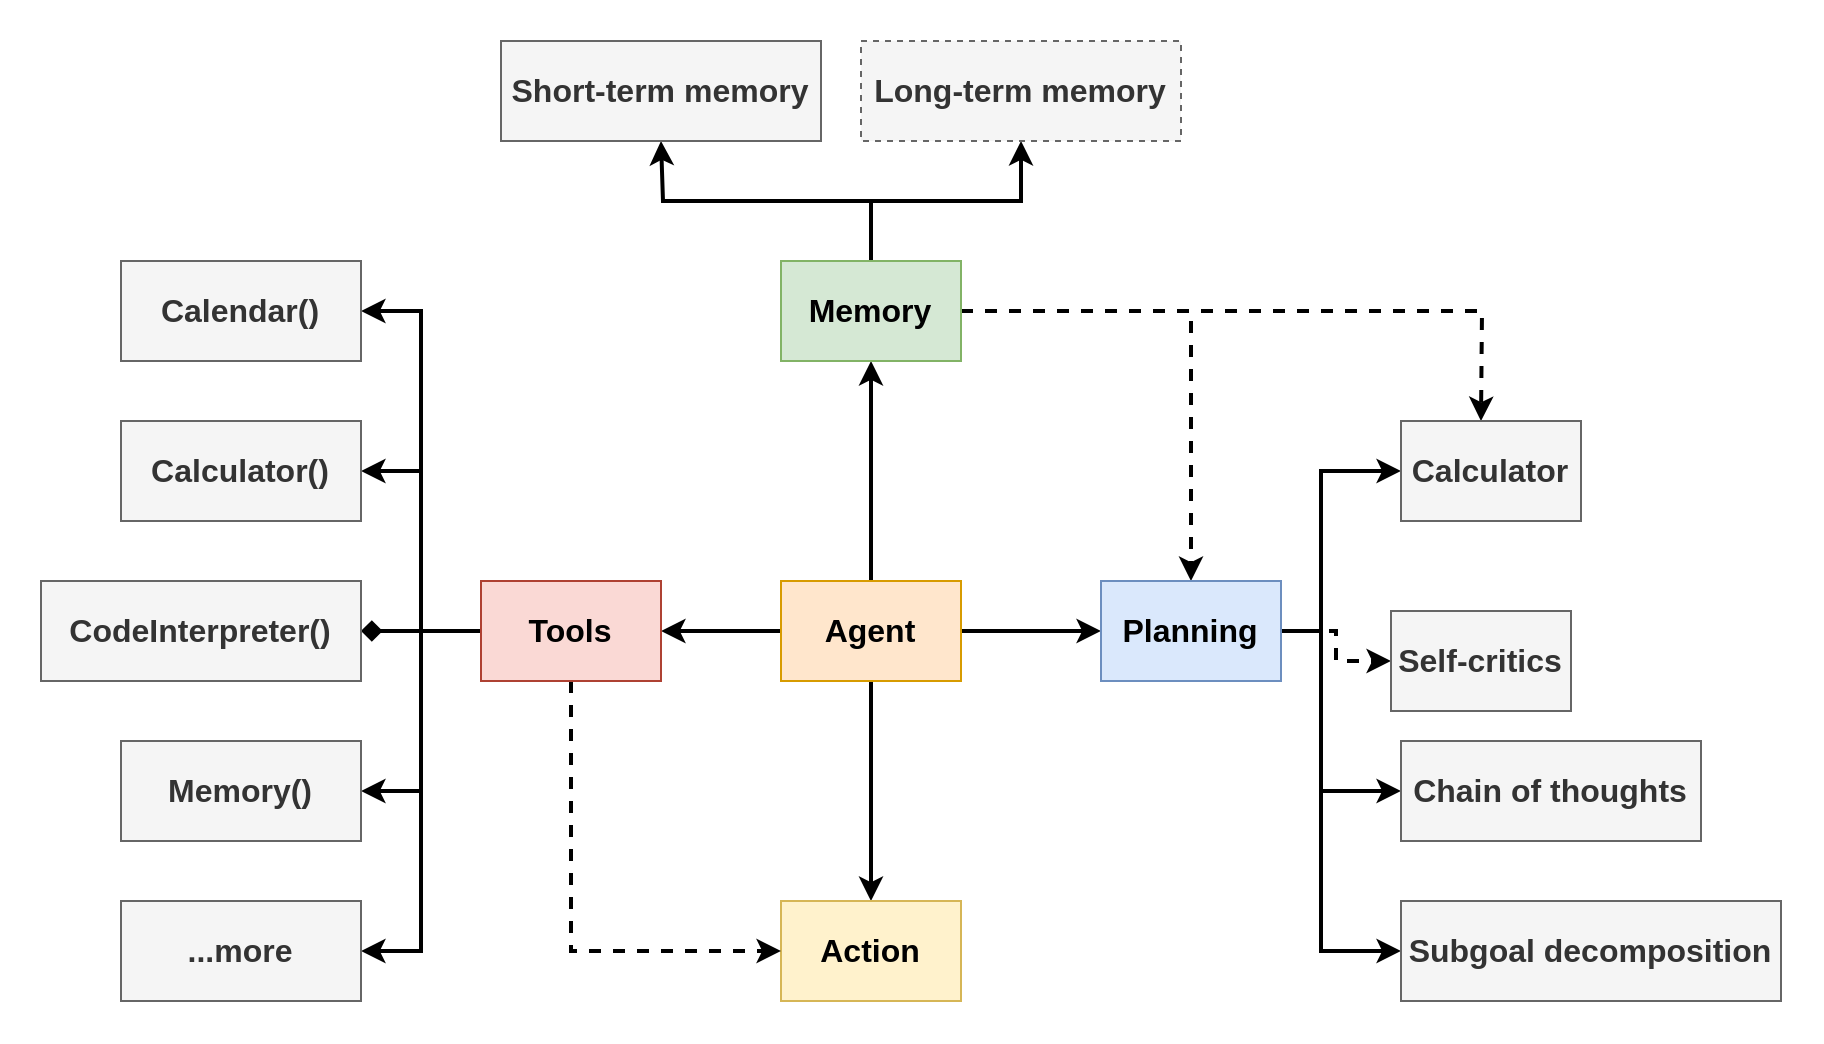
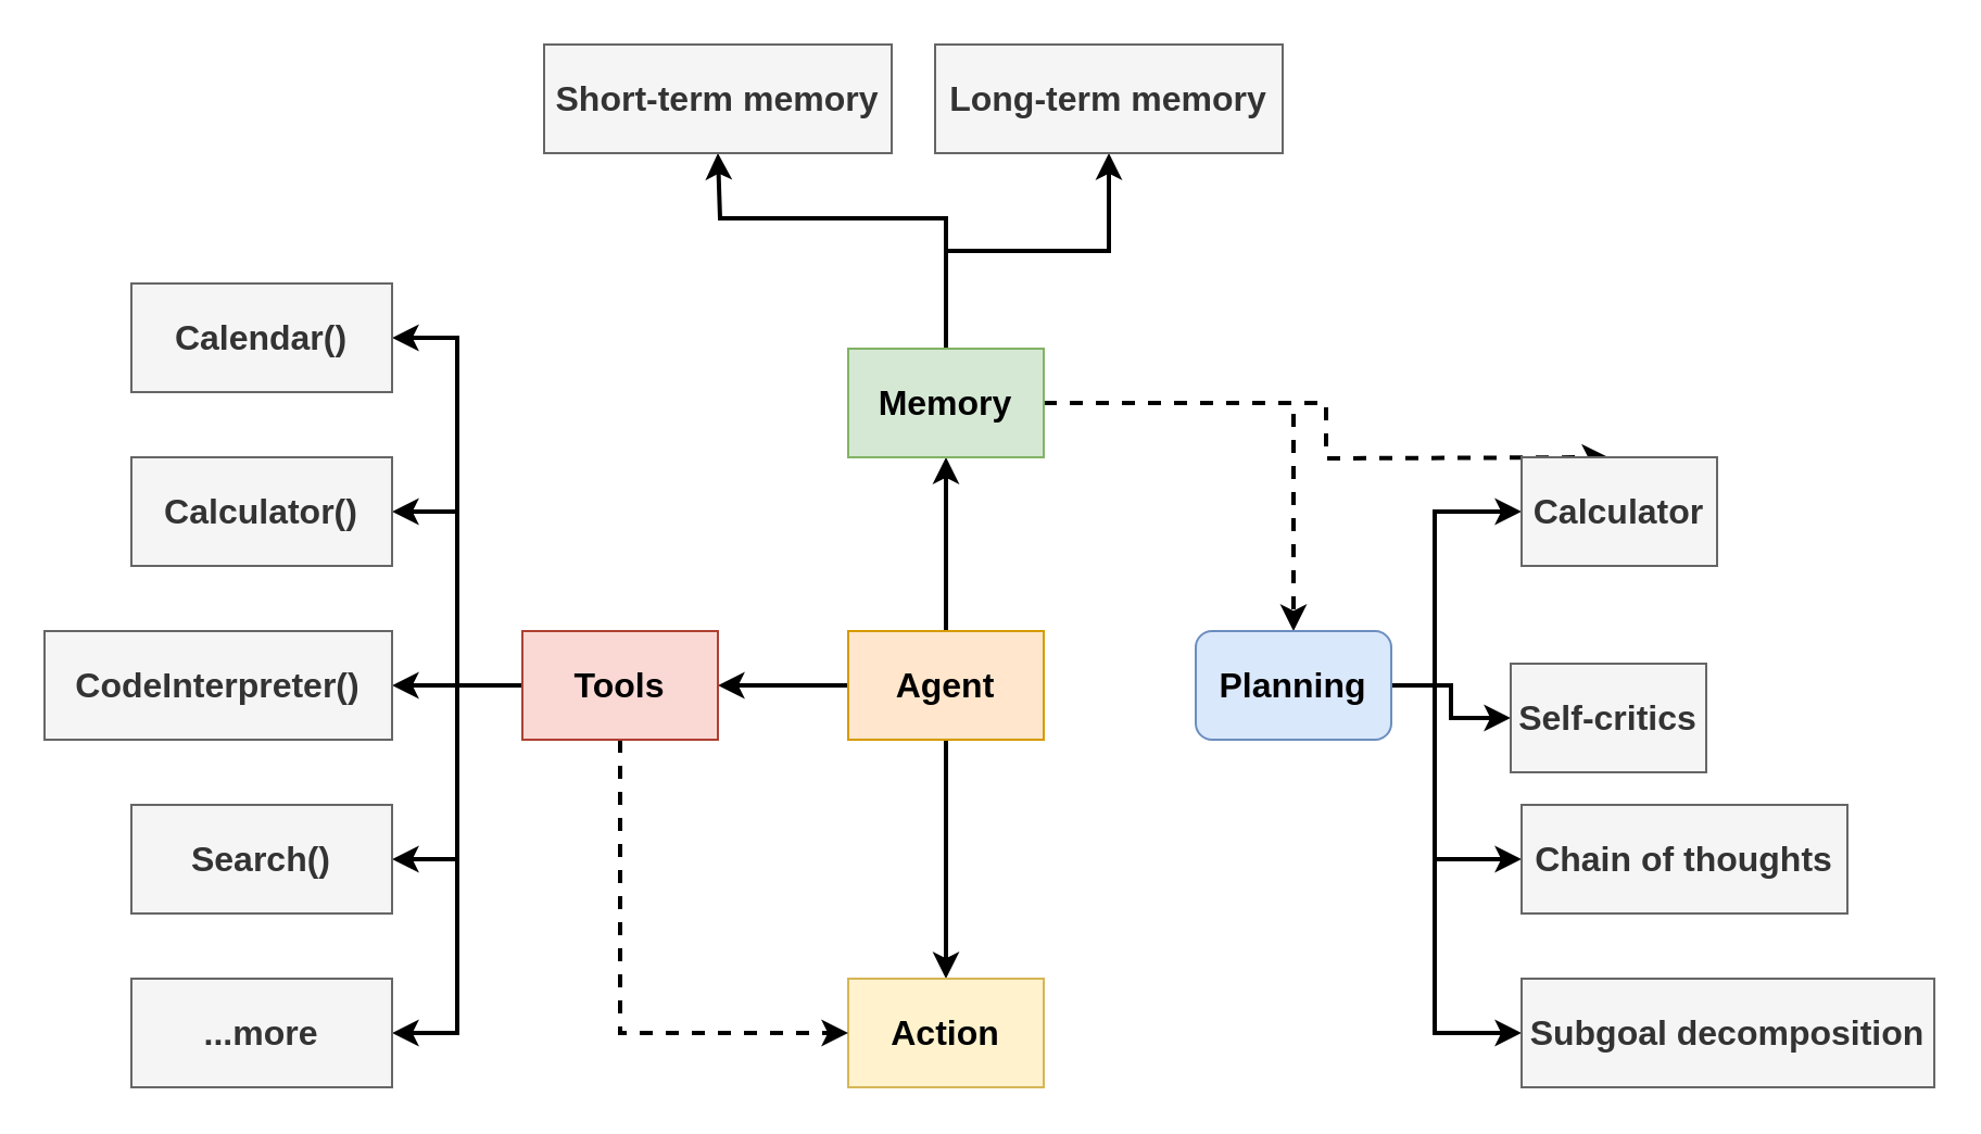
- <mxCell id="26" value="&lt;font style=&quot;font-size: 16px;&quot;&gt;&lt;b&gt;Long-term memory&lt;/b&gt;&lt;/font&gt;" style="rounded=0;whiteSpace=wrap;html=1;fillColor=#f5f5f5;fontColor=#333333;strokeColor=#666666;dashed=1;" vertex="1" parent="1"><mxGeometry x="430" y="20" width="160" height="50" as="geometry" /></mxCell>
+ <mxCell id="26" value="&lt;font style=&quot;font-size: 16px;&quot;&gt;&lt;b&gt;Long-term memory&lt;/b&gt;&lt;/font&gt;" style="rounded=0;whiteSpace=wrap;html=1;fillColor=#f5f5f5;fontColor=#333333;strokeColor=#666666;" vertex="1" parent="1"><mxGeometry x="430" y="20" width="160" height="50" as="geometry" /></mxCell>
- <mxCell id="11" value="&lt;font style=&quot;font-size: 16px;&quot;&gt;&lt;b&gt;Memory&lt;/b&gt;&lt;/font&gt;" style="rounded=0;whiteSpace=wrap;html=1;fillColor=#d5e8d4;strokeColor=#82b366;" vertex="1" parent="1"><mxGeometry x="390" y="130" width="90" height="50" as="geometry" /></mxCell>
+ <mxCell id="11" value="&lt;font style=&quot;font-size: 16px;&quot;&gt;&lt;b&gt;Memory&lt;/b&gt;&lt;/font&gt;" style="rounded=0;whiteSpace=wrap;html=1;fillColor=#d5e8d4;strokeColor=#82b366;" vertex="1" parent="1"><mxGeometry x="390" y="160" width="90" height="50" as="geometry" /></mxCell>
- <mxCell id="19" value="" style="edgeStyle=orthogonalEdgeStyle;rounded=0;orthogonalLoop=1;jettySize=auto;html=1;strokeWidth=2;endArrow=diamond;" edge="1" parent="1" source="24" target="33"><mxGeometry relative="1" as="geometry" /></mxCell>
+ <mxCell id="19" value="" style="edgeStyle=orthogonalEdgeStyle;rounded=0;orthogonalLoop=1;jettySize=auto;html=1;strokeWidth=2;" edge="1" parent="1" source="24" target="33"><mxGeometry relative="1" as="geometry" /></mxCell>
- <mxCell id="4" value="" style="edgeStyle=orthogonalEdgeStyle;rounded=0;orthogonalLoop=1;jettySize=auto;html=1;strokeWidth=2;" edge="1" parent="1" source="6" target="16"><mxGeometry relative="1" as="geometry" /></mxCell>
- <mxCell id="16" value="&lt;font style=&quot;font-size: 16px;&quot;&gt;&lt;b&gt;Planning&lt;/b&gt;&lt;/font&gt;" style="rounded=0;whiteSpace=wrap;html=1;fillColor=#dae8fc;strokeColor=#6c8ebf;" vertex="1" parent="1"><mxGeometry x="550" y="290" width="90" height="50" as="geometry" /></mxCell>
+ <mxCell id="16" value="&lt;font style=&quot;font-size: 16px;&quot;&gt;&lt;b&gt;Planning&lt;/b&gt;&lt;/font&gt;" style="whiteSpace=wrap;html=1;fillColor=#dae8fc;strokeColor=#6c8ebf;rounded=1;" vertex="1" parent="1"><mxGeometry x="550" y="290" width="90" height="50" as="geometry" /></mxCell>
- <mxCell id="12" value="" style="edgeStyle=orthogonalEdgeStyle;rounded=0;orthogonalLoop=1;jettySize=auto;html=1;strokeWidth=2;dashed=1;" edge="1" parent="1" source="16" target="28"><mxGeometry relative="1" as="geometry" /></mxCell>
+ <mxCell id="12" value="" style="edgeStyle=orthogonalEdgeStyle;rounded=0;orthogonalLoop=1;jettySize=auto;html=1;strokeWidth=2;" edge="1" parent="1" source="16" target="28"><mxGeometry relative="1" as="geometry" /></mxCell>
- <mxCell id="34" value="&lt;font style=&quot;font-size: 16px;&quot;&gt;&lt;b&gt;Memory()&lt;/b&gt;&lt;/font&gt;" style="rounded=0;whiteSpace=wrap;html=1;fillColor=#f5f5f5;fontColor=#333333;strokeColor=#666666;" vertex="1" parent="1"><mxGeometry x="60" y="370" width="120" height="50" as="geometry" /></mxCell>
+ <mxCell id="34" value="&lt;font style=&quot;font-size: 16px;&quot;&gt;&lt;b&gt;Search()&lt;/b&gt;&lt;/font&gt;" style="rounded=0;whiteSpace=wrap;html=1;fillColor=#f5f5f5;fontColor=#333333;strokeColor=#666666;" vertex="1" parent="1"><mxGeometry x="60" y="370" width="120" height="50" as="geometry" /></mxCell>
